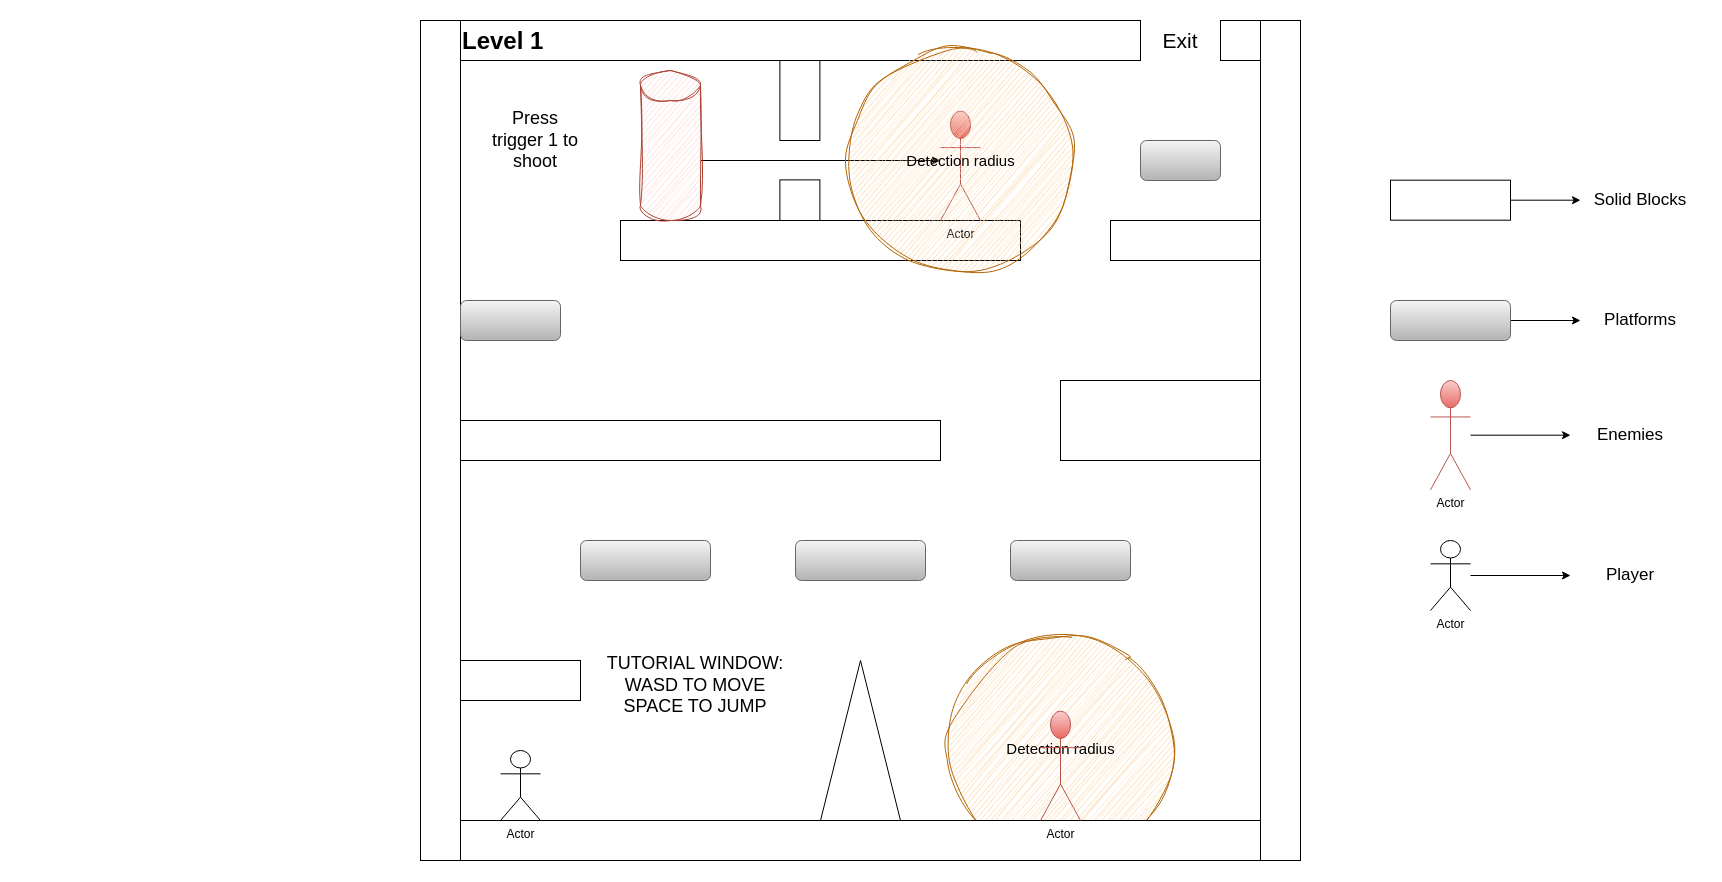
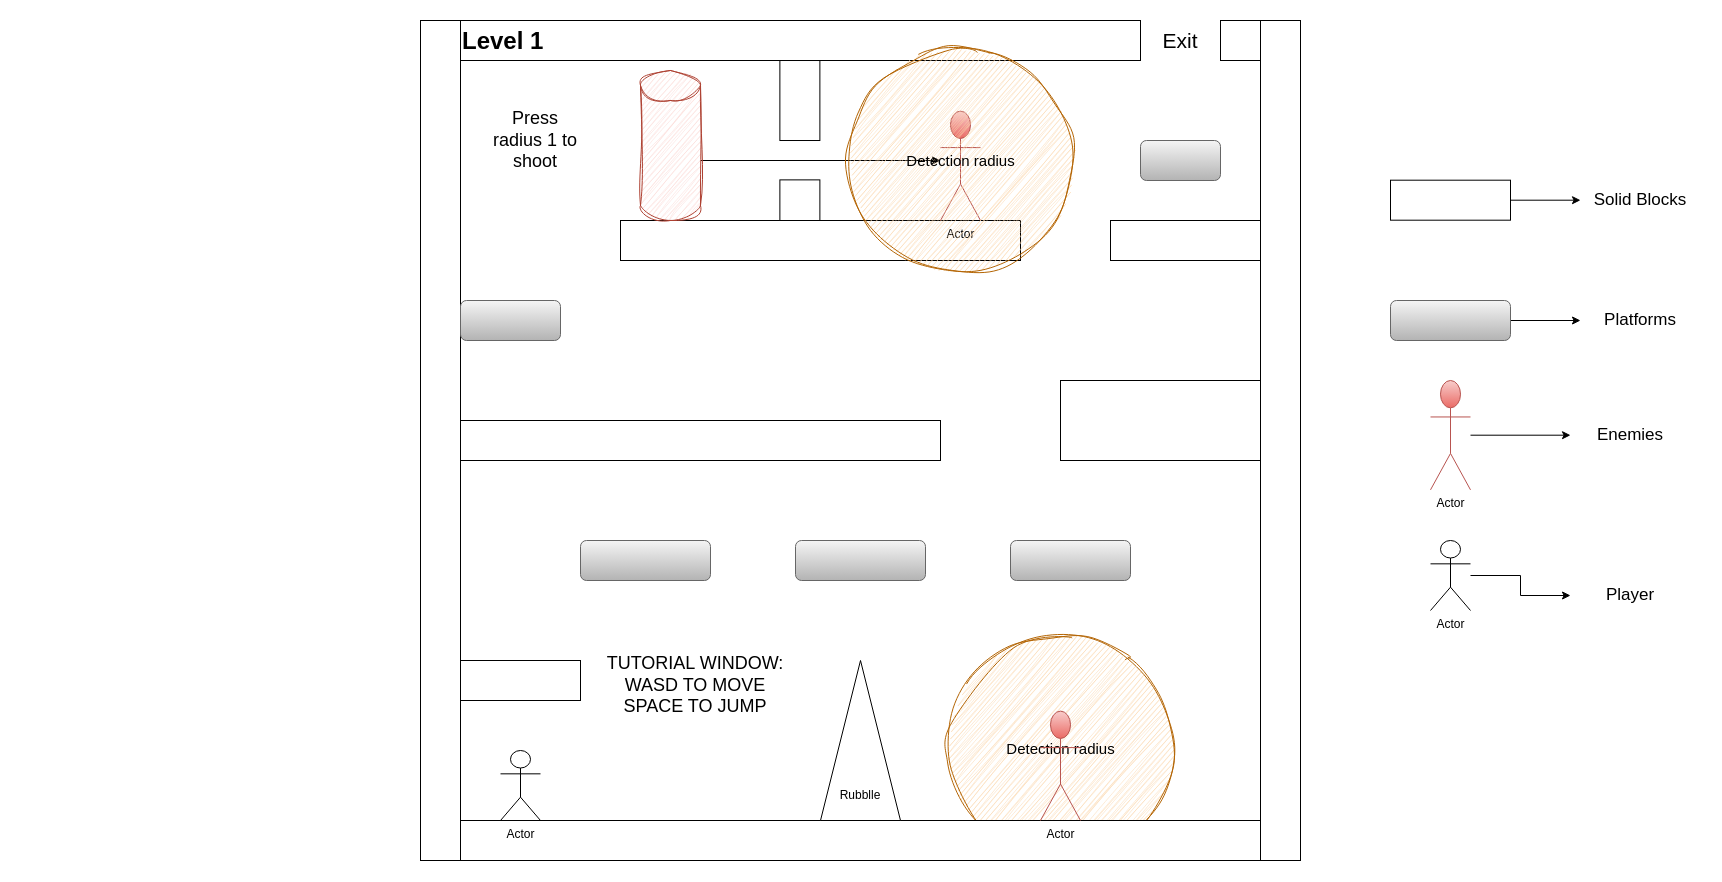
- <mxCell id="30" value="&lt;font style=&quot;font-size: 18px;&quot;&gt;Press trigger 1 to shoot&lt;/font&gt;" style="text;html=1;align=center;verticalAlign=middle;whiteSpace=wrap;rounded=0;" vertex="1" parent="1"><mxGeometry x="490" y="100" width="90" height="80" as="geometry" /></mxCell>
+ <mxCell id="30" value="&lt;font style=&quot;font-size: 18px;&quot;&gt;Press radius 1 to shoot&lt;/font&gt;" style="text;html=1;align=center;verticalAlign=middle;whiteSpace=wrap;rounded=0;" vertex="1" parent="1"><mxGeometry x="490" y="100" width="90" height="80" as="geometry" /></mxCell>
- <mxCell id="42" value="&lt;font style=&quot;font-size: 17px;&quot;&gt;Player&lt;/font&gt;" style="text;html=1;align=center;verticalAlign=middle;whiteSpace=wrap;rounded=0;" vertex="1" parent="1"><mxGeometry x="1570" y="560" width="120" height="30" as="geometry" /></mxCell>
+ <mxCell id="42" value="&lt;font style=&quot;font-size: 17px;&quot;&gt;Player&lt;/font&gt;" style="text;html=1;align=center;verticalAlign=middle;whiteSpace=wrap;rounded=0;" vertex="1" parent="1"><mxGeometry x="1570" y="580" width="120" height="30" as="geometry" /></mxCell>
+ <mxCell id="21" value="Rubblle" style="text;html=1;align=center;verticalAlign=middle;whiteSpace=wrap;rounded=0;" vertex="1" parent="1"><mxGeometry x="830" y="780" width="60" height="30" as="geometry" /></mxCell>
